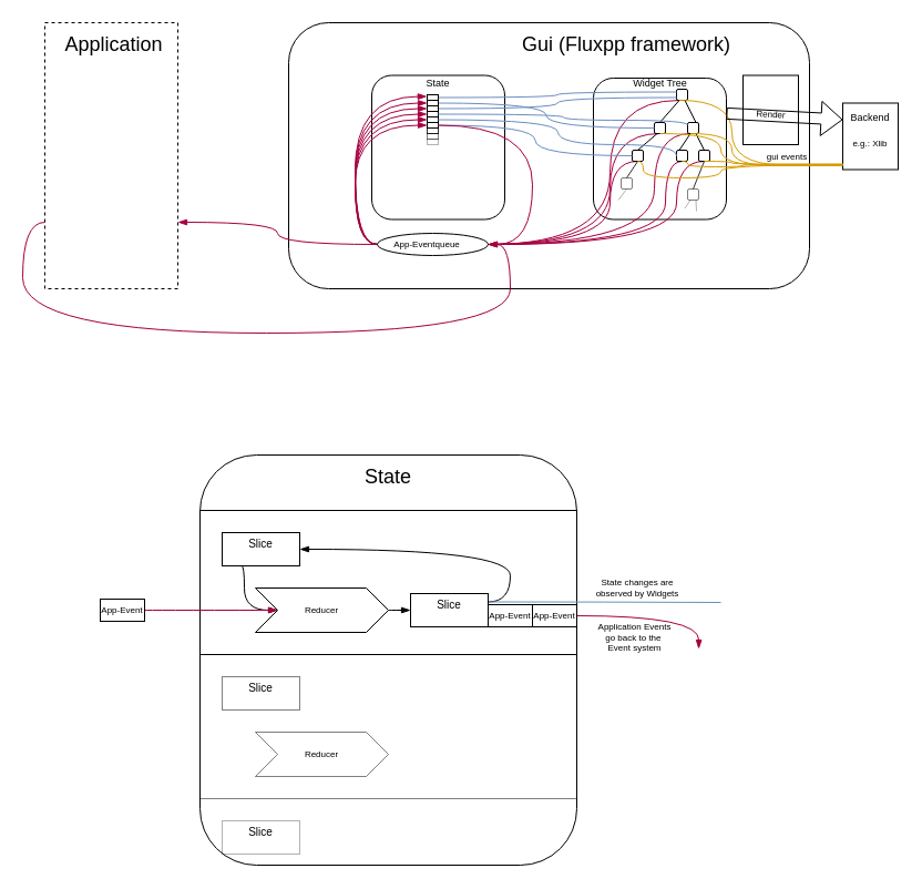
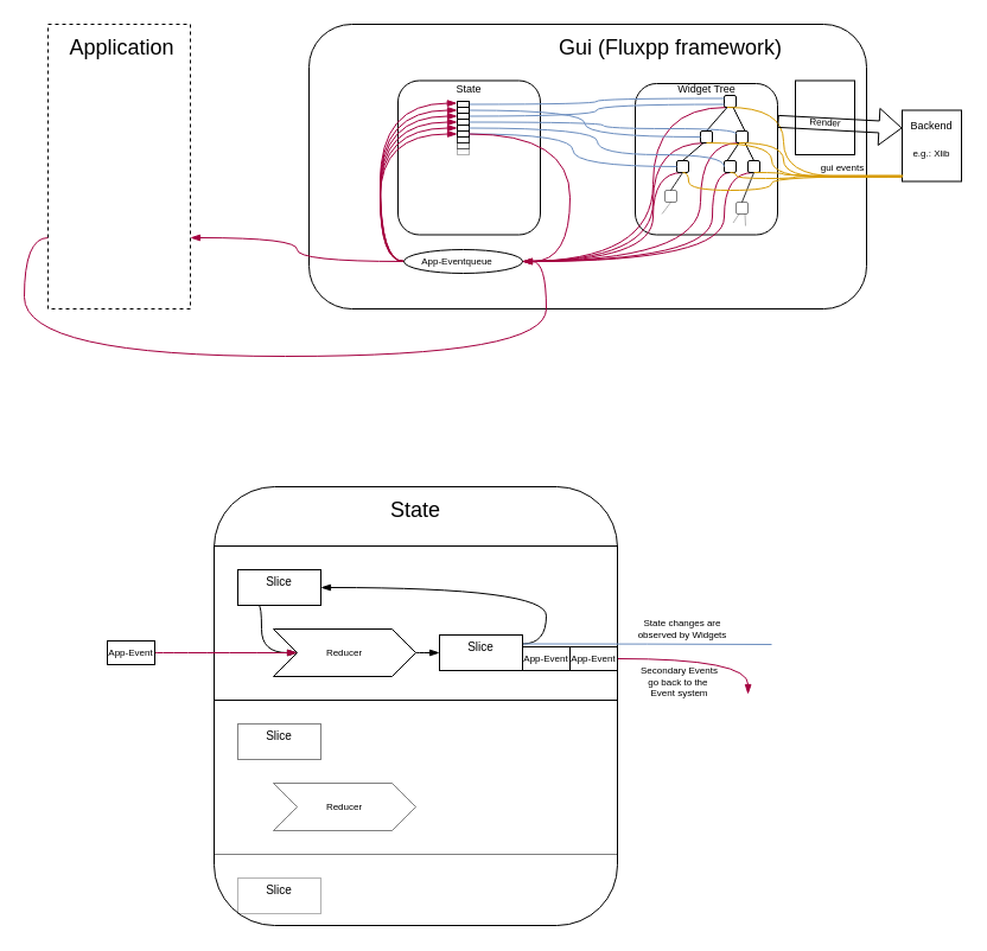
- <mxCell id="97" value="Application Events&lt;br&gt;go back to the&amp;nbsp;&lt;br&gt;Event system" style="text;html=1;strokeColor=none;fillColor=none;align=center;verticalAlign=middle;whiteSpace=wrap;rounded=0;labelBackgroundColor=none;fontSize=8;" vertex="1" parent="1"><mxGeometry x="535" y="560" width="75" height="30" as="geometry" /></mxCell>
+ <mxCell id="97" value="Secondary Events&lt;br&gt;go back to the&amp;nbsp;&lt;br&gt;Event system" style="text;html=1;strokeColor=none;fillColor=none;align=center;verticalAlign=middle;whiteSpace=wrap;rounded=0;labelBackgroundColor=none;fontSize=8;" vertex="1" parent="1"><mxGeometry x="535" y="560" width="75" height="30" as="geometry" /></mxCell>
